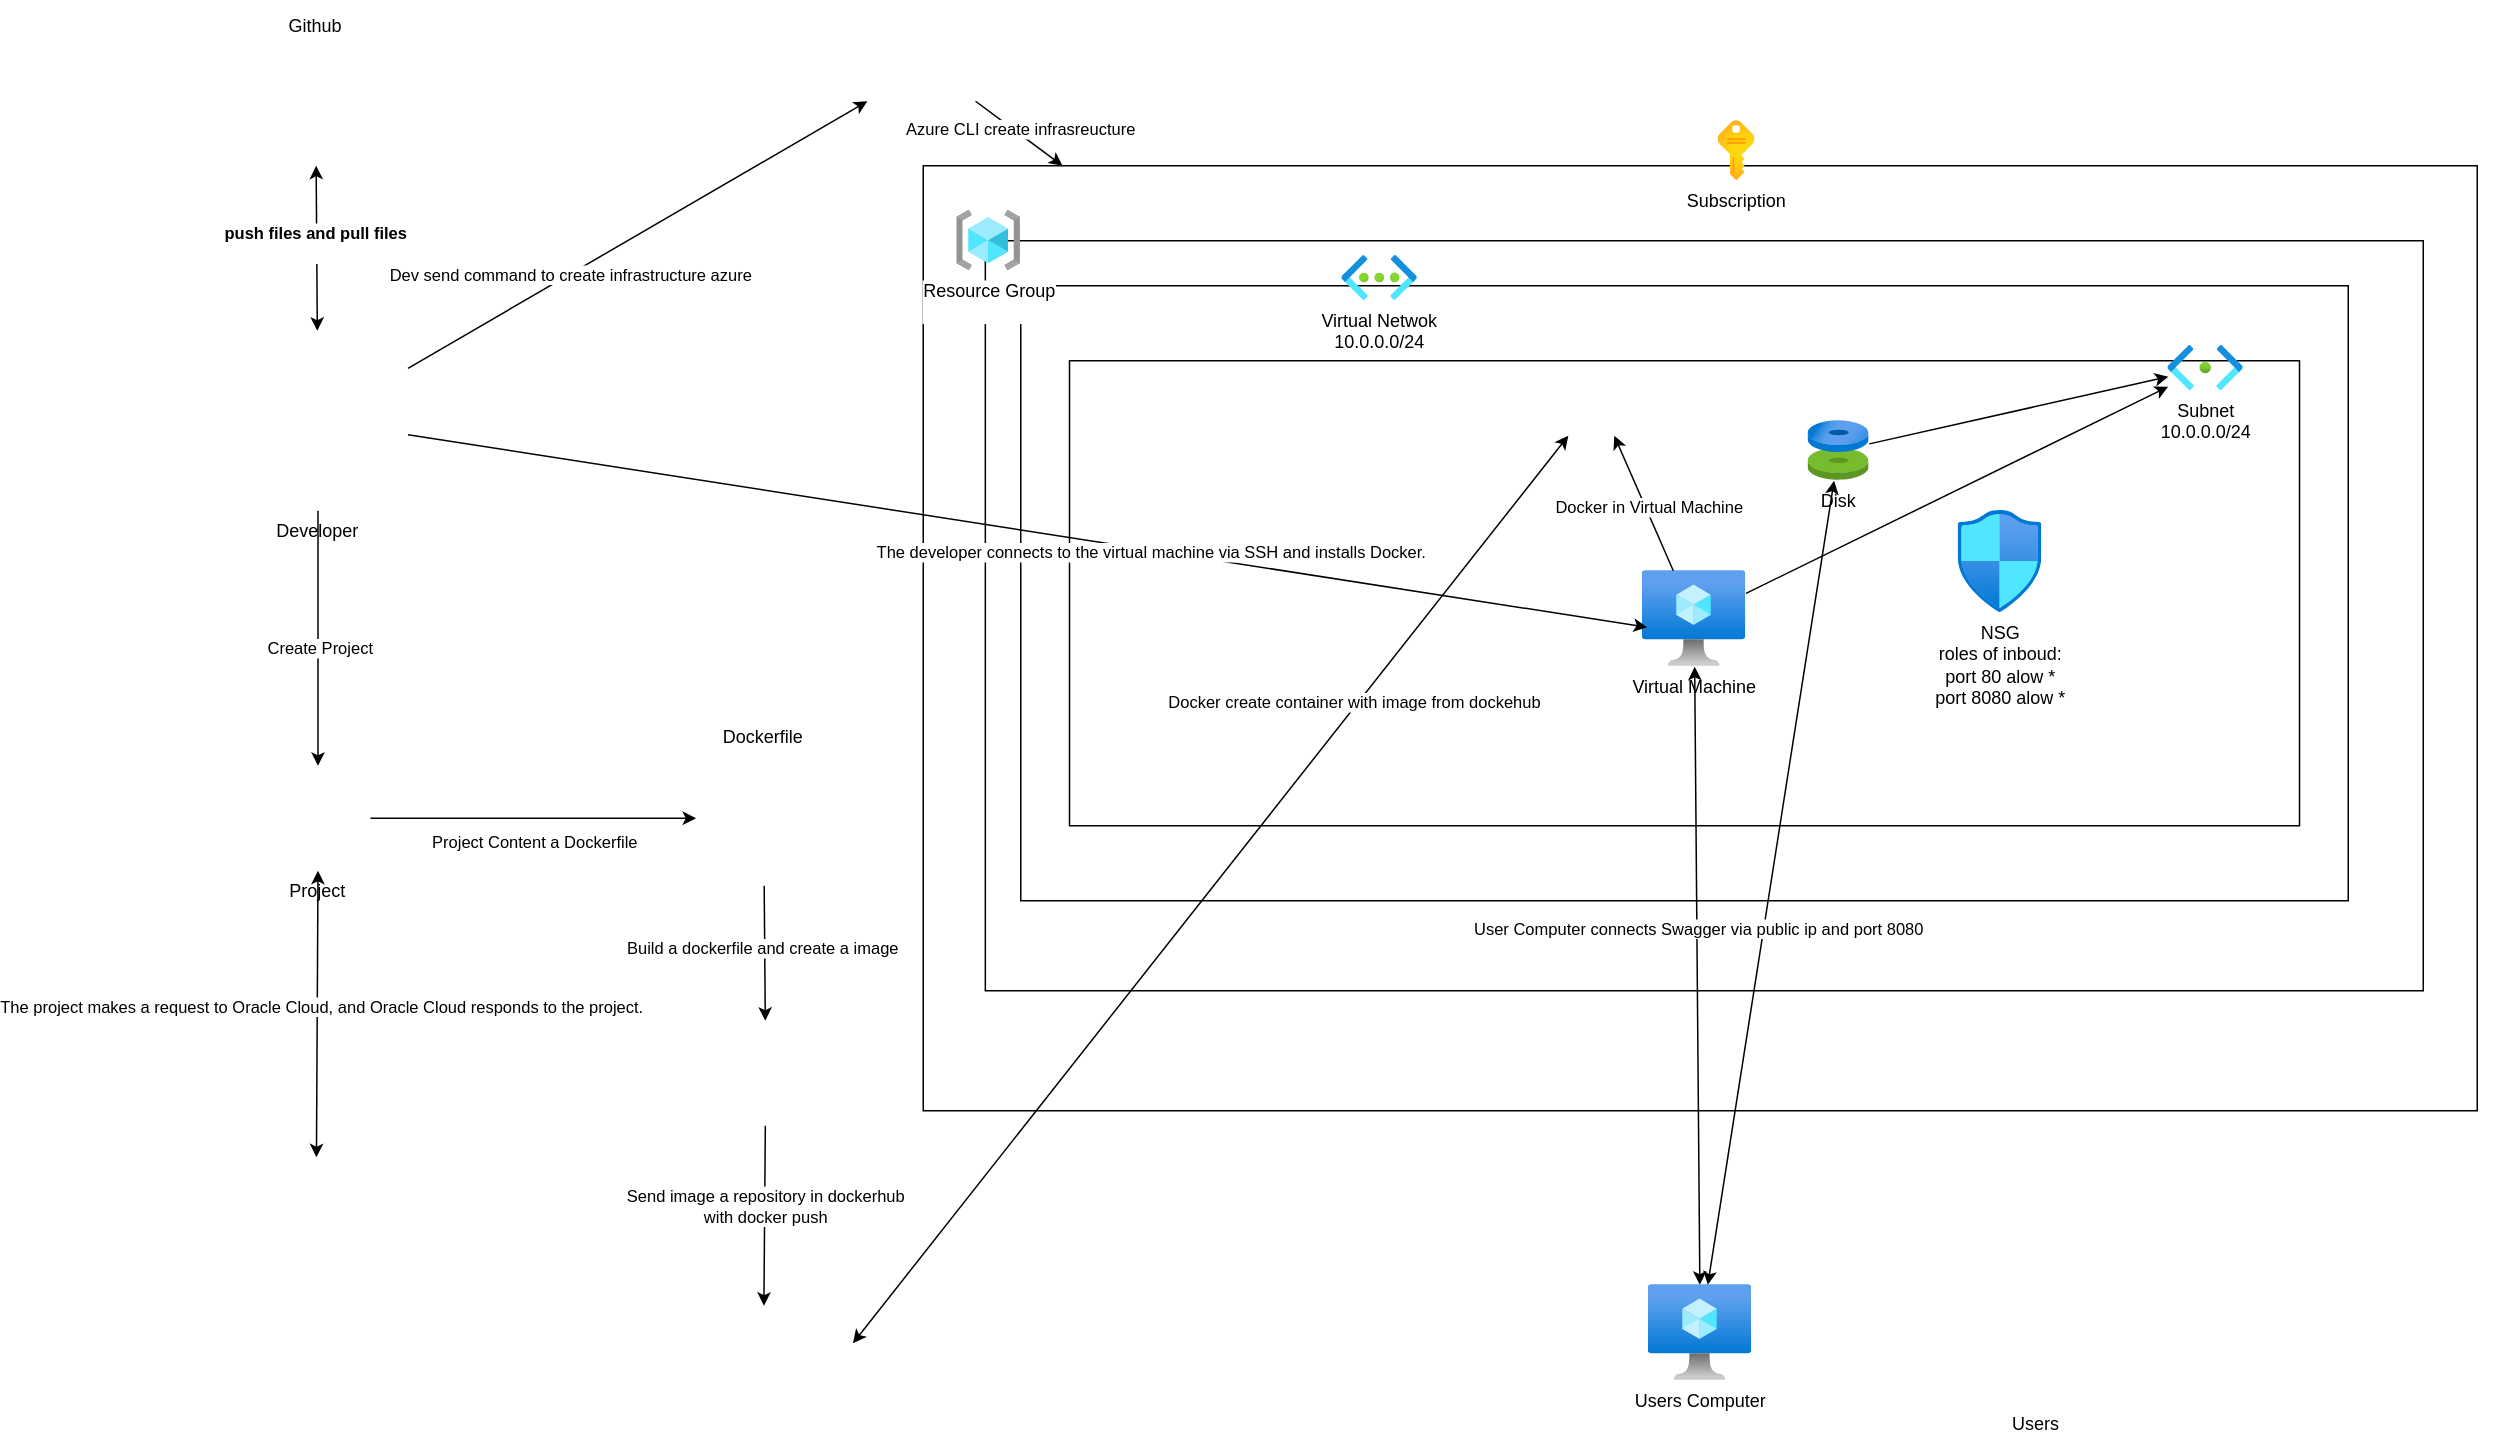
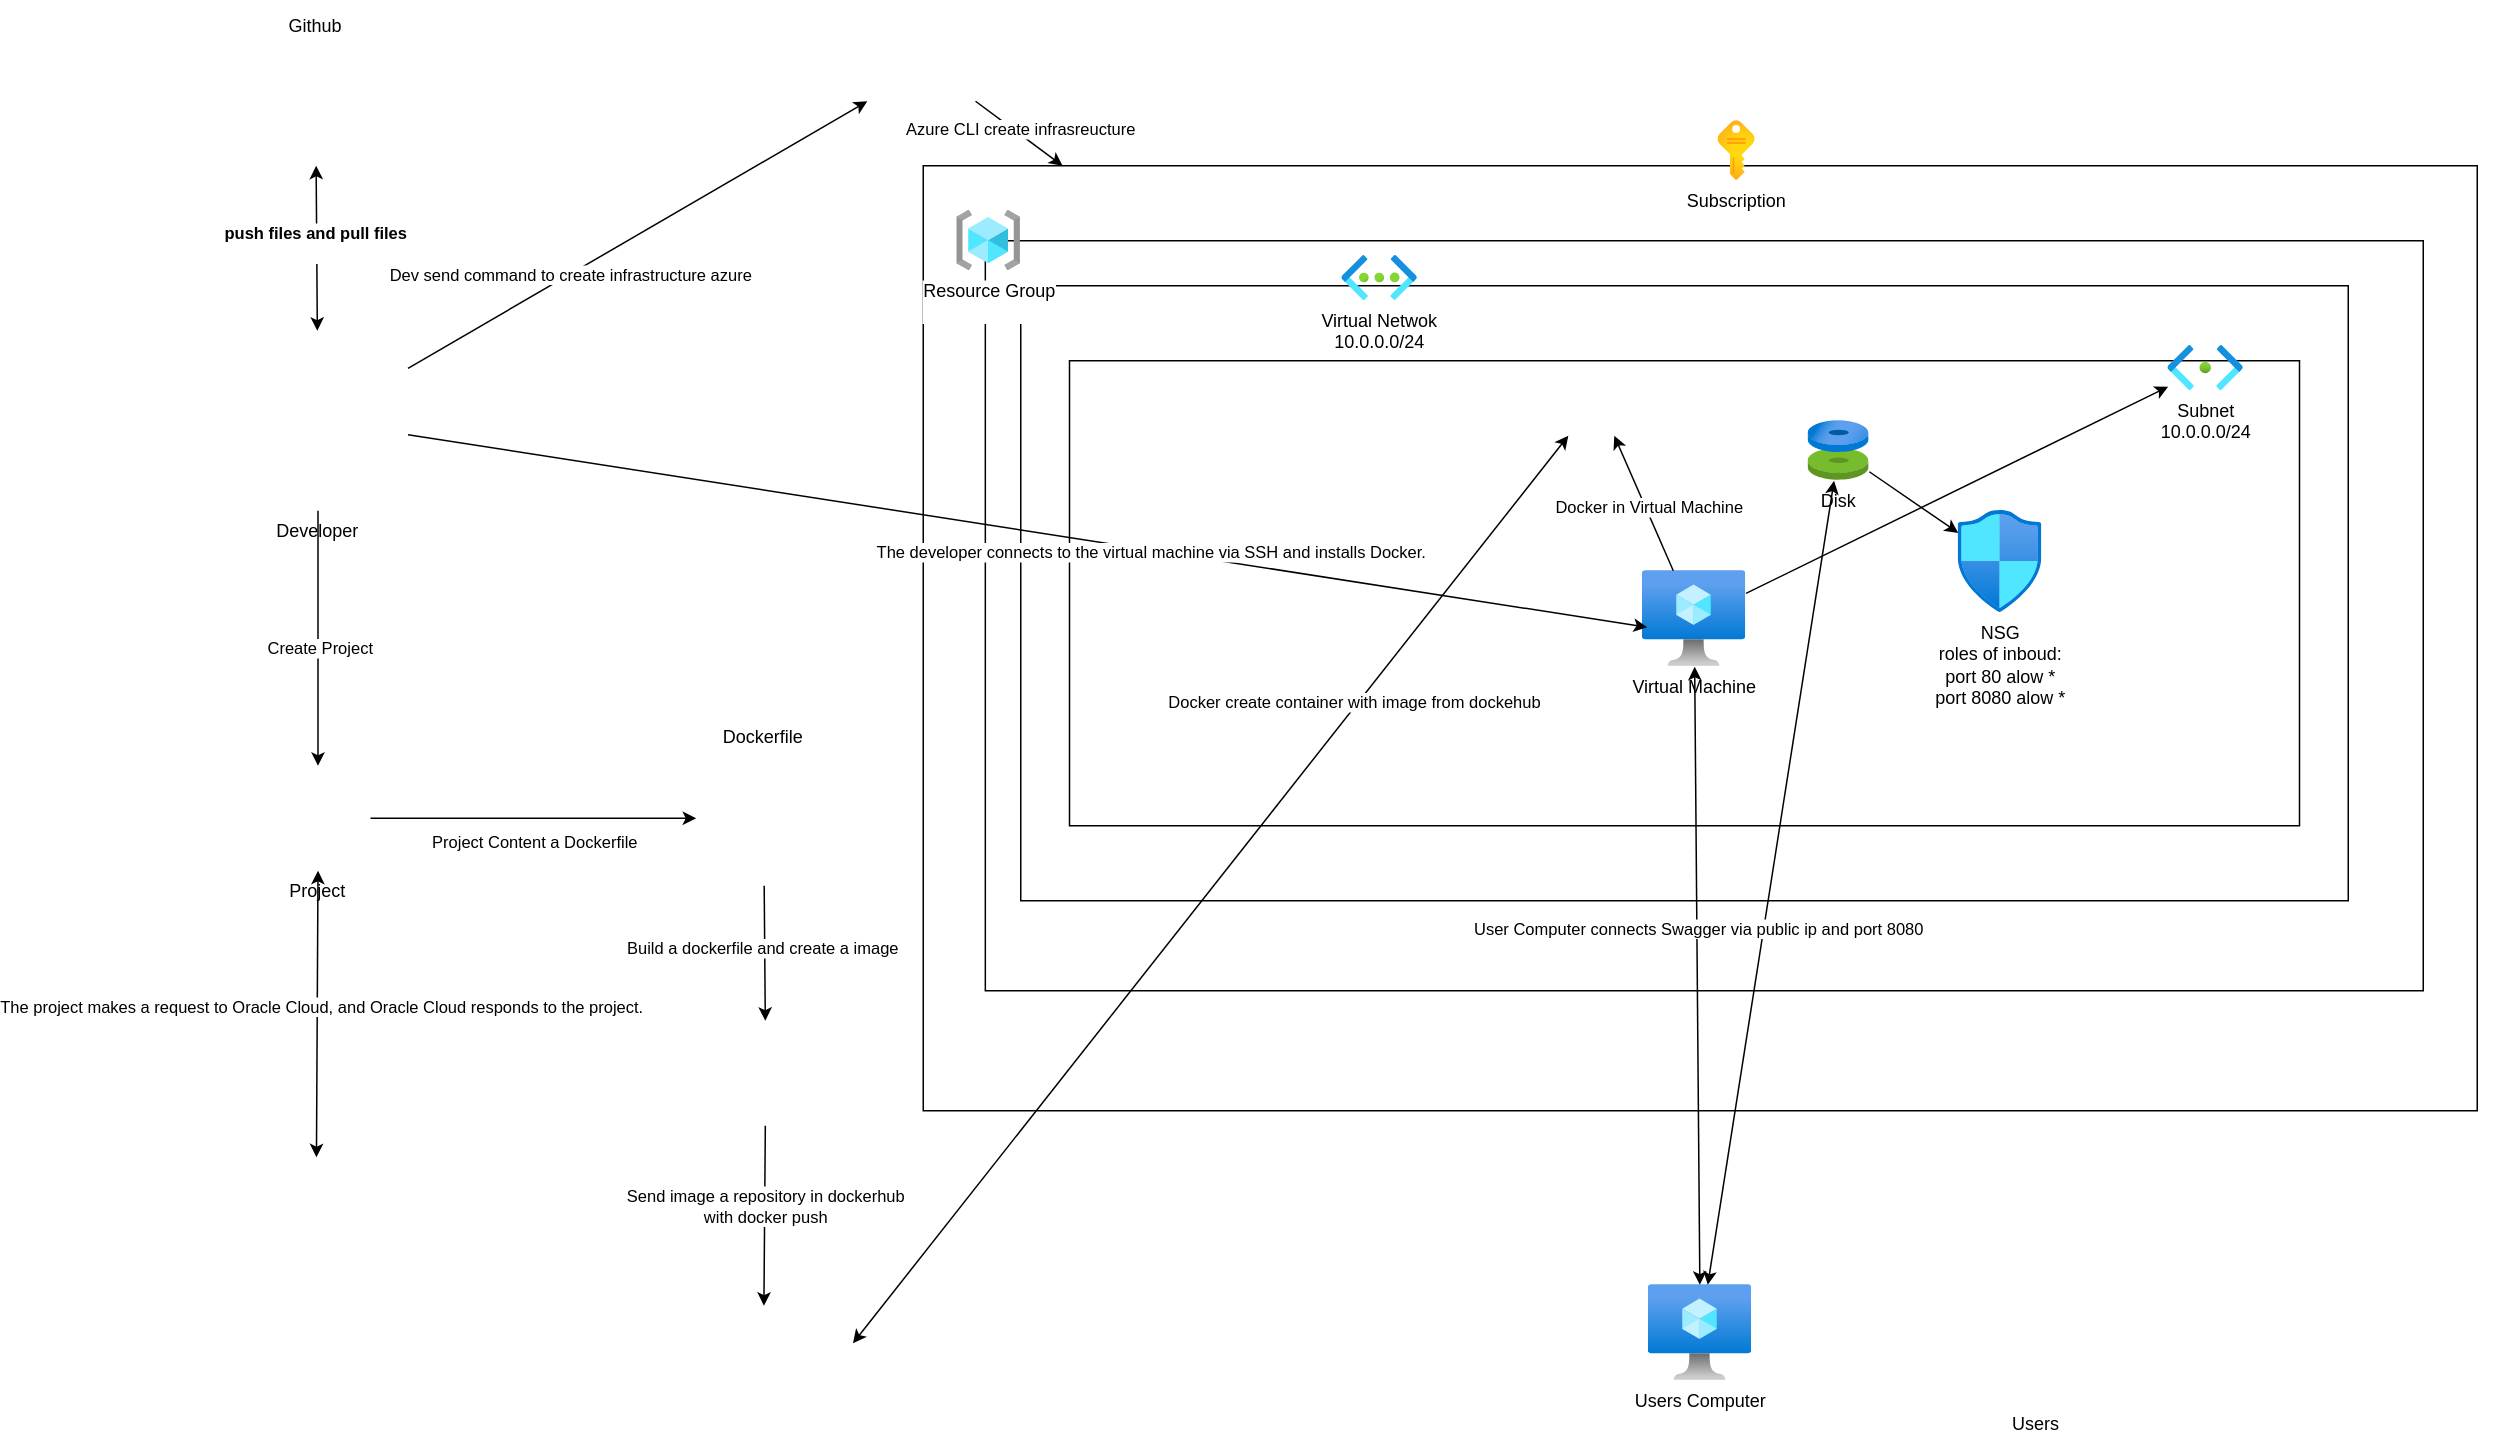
- <mxCell id="32" value="" style="endArrow=classic;html=1;rounded=0;" edge="1" parent="1" source="30" target="24"><mxGeometry width="50" height="50" relative="1" as="geometry"><mxPoint x="822" y="420" as="sourcePoint" /><mxPoint x="872" y="370" as="targetPoint" /></mxGeometry></mxCell>
+ <mxCell id="32" value="" style="endArrow=classic;html=1;rounded=0;" edge="1" parent="1" source="30" target="27"><mxGeometry width="50" height="50" relative="1" as="geometry"><mxPoint x="822" y="420" as="sourcePoint" /><mxPoint x="872" y="370" as="targetPoint" /></mxGeometry></mxCell>
